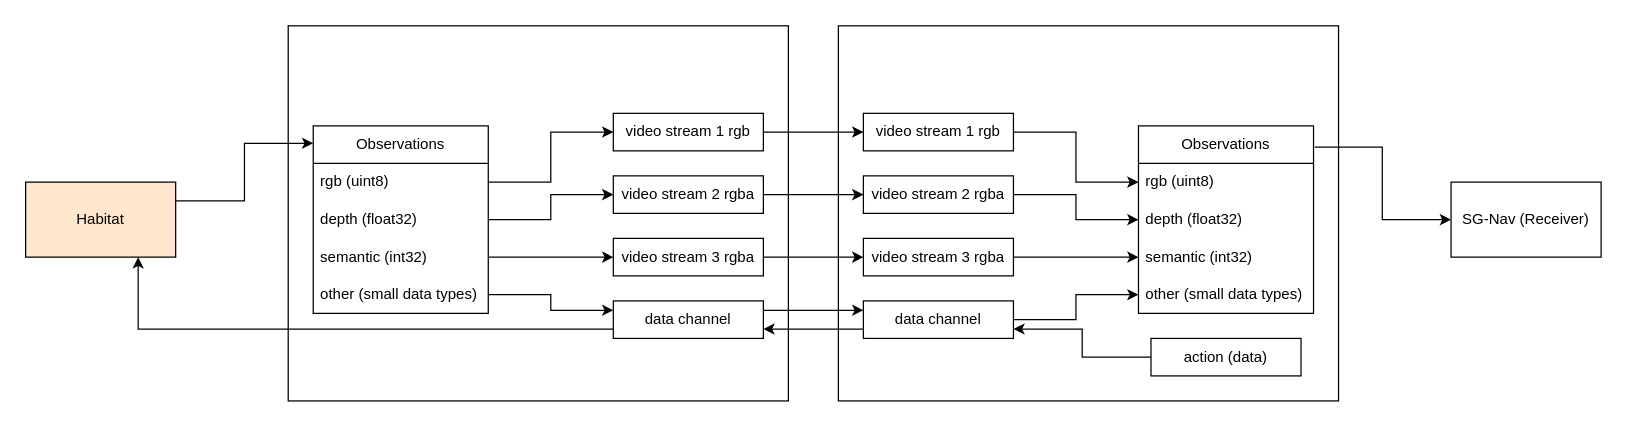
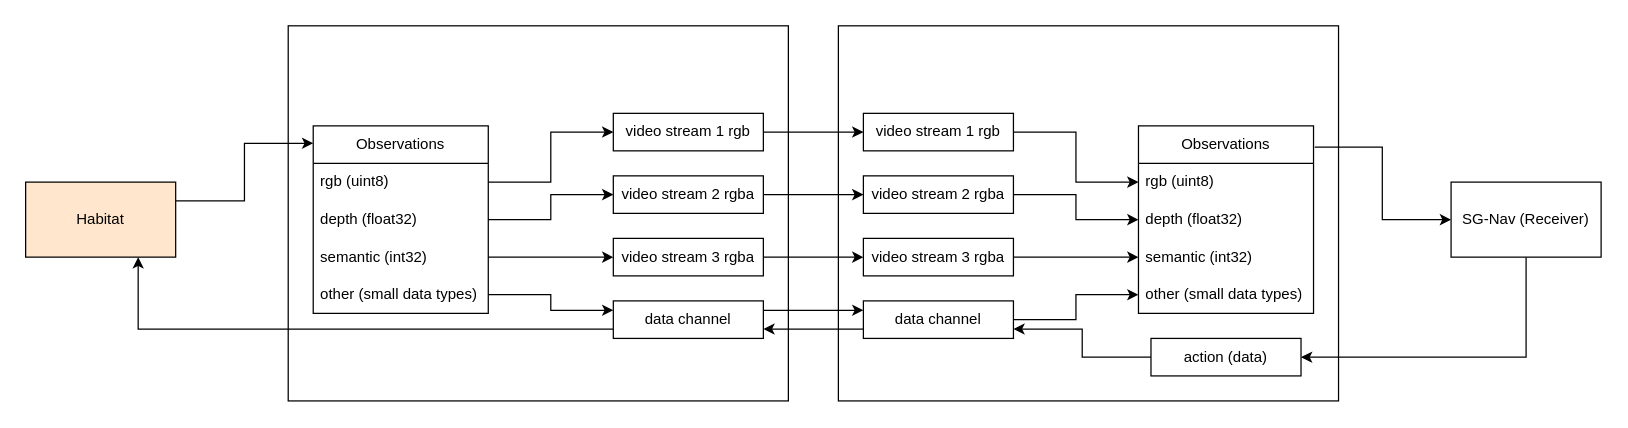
+ <mxCell id="38" style="edgeStyle=orthogonalEdgeStyle;rounded=0;orthogonalLoop=1;jettySize=auto;html=1;exitX=0.5;exitY=1;exitDx=0;exitDy=0;entryX=1;entryY=0.5;entryDx=0;entryDy=0;" parent="1" source="39" target="42" edge="1"><mxGeometry relative="1" as="geometry" /></mxCell>
